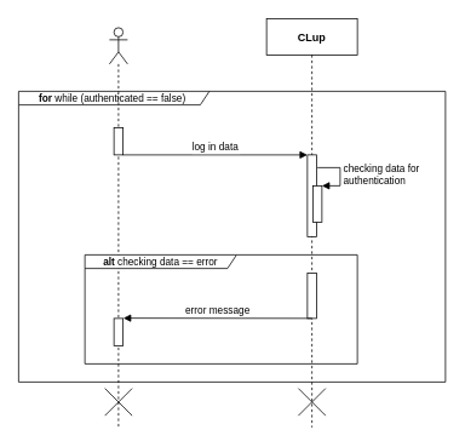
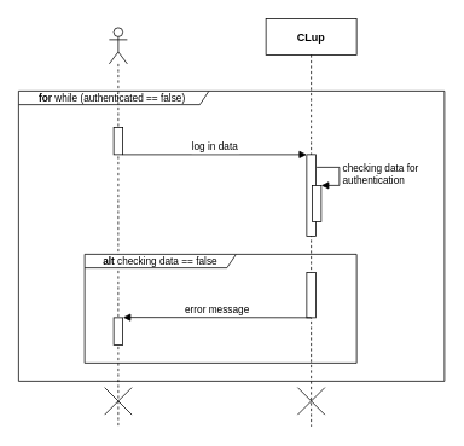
- <mxCell id="12" value="&lt;font style=&quot;font-size: 11px&quot;&gt;&lt;b&gt;alt&lt;/b&gt; checking data == error&lt;/font&gt;" style="shape=umlFrame;whiteSpace=wrap;html=1;width=167;height=15;" vertex="1" parent="1"><mxGeometry x="93" y="280" width="300" height="120" as="geometry" /></mxCell>
+ <mxCell id="12" value="&lt;font style=&quot;font-size: 11px&quot;&gt;&lt;b&gt;alt&lt;/b&gt; checking data == false&lt;/font&gt;" style="shape=umlFrame;whiteSpace=wrap;html=1;width=167;height=15;" vertex="1" parent="1"><mxGeometry x="93" y="280" width="300" height="120" as="geometry" /></mxCell>
